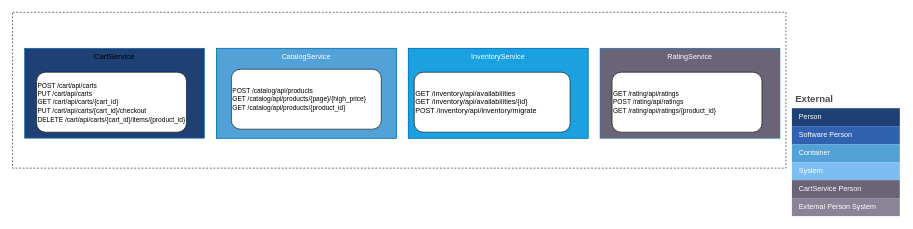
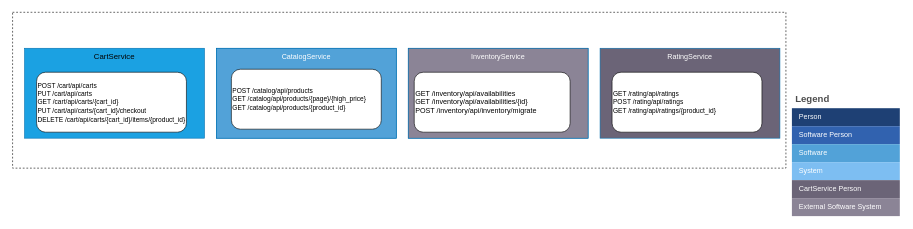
- <mxCell id="3" value="&lt;div style=&quot;&quot;&gt;&lt;span style=&quot;background-color: transparent; color: light-dark(rgb(0, 0, 0), rgb(255, 255, 255));&quot;&gt;&lt;font style=&quot;font-size: 13px;&quot;&gt;CartService&lt;/font&gt;&lt;/span&gt;&lt;/div&gt;" style="rounded=0;whiteSpace=wrap;html=1;align=center;verticalAlign=top;fillColor=#1e4074;fontColor=#ffffff;strokeColor=#006EAF;" vertex="1" parent="1"><mxGeometry x="40" y="80" width="300" height="150" as="geometry" /></mxCell>
+ <mxCell id="3" value="&lt;div style=&quot;&quot;&gt;&lt;span style=&quot;background-color: transparent; color: light-dark(rgb(0, 0, 0), rgb(255, 255, 255));&quot;&gt;&lt;font style=&quot;font-size: 13px;&quot;&gt;CartService&lt;/font&gt;&lt;/span&gt;&lt;/div&gt;" style="rounded=0;whiteSpace=wrap;html=1;align=center;verticalAlign=top;fillColor=#1ba1e2;fontColor=#ffffff;strokeColor=#006EAF;" vertex="1" parent="1"><mxGeometry x="40" y="80" width="300" height="150" as="geometry" /></mxCell>
- <mxCell id="12" value="&lt;div style=&quot;&quot;&gt;InventoryService&lt;/div&gt;" style="rounded=0;whiteSpace=wrap;html=1;align=center;verticalAlign=top;fillColor=#1ba1e2;fontColor=#ffffff;strokeColor=#006EAF;" vertex="1" parent="11"><mxGeometry width="300" height="150" as="geometry" /></mxCell>
+ <mxCell id="12" value="&lt;div style=&quot;&quot;&gt;InventoryService&lt;/div&gt;" style="rounded=0;whiteSpace=wrap;html=1;align=center;verticalAlign=top;fillColor=#8b8496;fontColor=#ffffff;strokeColor=#006EAF;" vertex="1" parent="11"><mxGeometry width="300" height="150" as="geometry" /></mxCell>
- <mxCell id="14" value="External" style="shape=table;startSize=30;container=1;collapsible=0;childLayout=tableLayout;fontSize=16;align=left;verticalAlign=top;fillColor=none;strokeColor=none;fontColor=#4D4D4D;fontStyle=1;spacingLeft=6;spacing=0;resizable=0;" vertex="1" parent="1"><mxGeometry x="1320" y="150" width="180" height="210" as="geometry" /></mxCell>
+ <mxCell id="14" value="Legend" style="shape=table;startSize=30;container=1;collapsible=0;childLayout=tableLayout;fontSize=16;align=left;verticalAlign=top;fillColor=none;strokeColor=none;fontColor=#4D4D4D;fontStyle=1;spacingLeft=6;spacing=0;resizable=0;" vertex="1" parent="1"><mxGeometry x="1320" y="150" width="180" height="210" as="geometry" /></mxCell>
- <mxCell id="20" value="Container" style="shape=partialRectangle;html=1;whiteSpace=wrap;connectable=0;strokeColor=inherit;overflow=hidden;fillColor=#52a2d8;top=0;left=0;bottom=0;right=0;pointerEvents=1;fontSize=12;align=left;fontColor=#FFFFFF;gradientColor=none;spacingLeft=10;spacingRight=4;" vertex="1" parent="19"><mxGeometry width="180" height="30" as="geometry"><mxRectangle width="180" height="30" as="alternateBounds" /></mxGeometry></mxCell>
+ <mxCell id="20" value="Software" style="shape=partialRectangle;html=1;whiteSpace=wrap;connectable=0;strokeColor=inherit;overflow=hidden;fillColor=#52a2d8;top=0;left=0;bottom=0;right=0;pointerEvents=1;fontSize=12;align=left;fontColor=#FFFFFF;gradientColor=none;spacingLeft=10;spacingRight=4;" vertex="1" parent="19"><mxGeometry width="180" height="30" as="geometry"><mxRectangle width="180" height="30" as="alternateBounds" /></mxGeometry></mxCell>
- <mxCell id="26" value="External Person System" style="shape=partialRectangle;html=1;whiteSpace=wrap;connectable=0;strokeColor=inherit;overflow=hidden;fillColor=#8b8496;top=0;left=0;bottom=0;right=0;pointerEvents=1;fontSize=12;align=left;fontColor=#FFFFFF;gradientColor=none;spacingLeft=10;spacingRight=4;" vertex="1" parent="25"><mxGeometry width="180" height="30" as="geometry"><mxRectangle width="180" height="30" as="alternateBounds" /></mxGeometry></mxCell>
+ <mxCell id="26" value="External Software System" style="shape=partialRectangle;html=1;whiteSpace=wrap;connectable=0;strokeColor=inherit;overflow=hidden;fillColor=#8b8496;top=0;left=0;bottom=0;right=0;pointerEvents=1;fontSize=12;align=left;fontColor=#FFFFFF;gradientColor=none;spacingLeft=10;spacingRight=4;" vertex="1" parent="25"><mxGeometry width="180" height="30" as="geometry"><mxRectangle width="180" height="30" as="alternateBounds" /></mxGeometry></mxCell>
